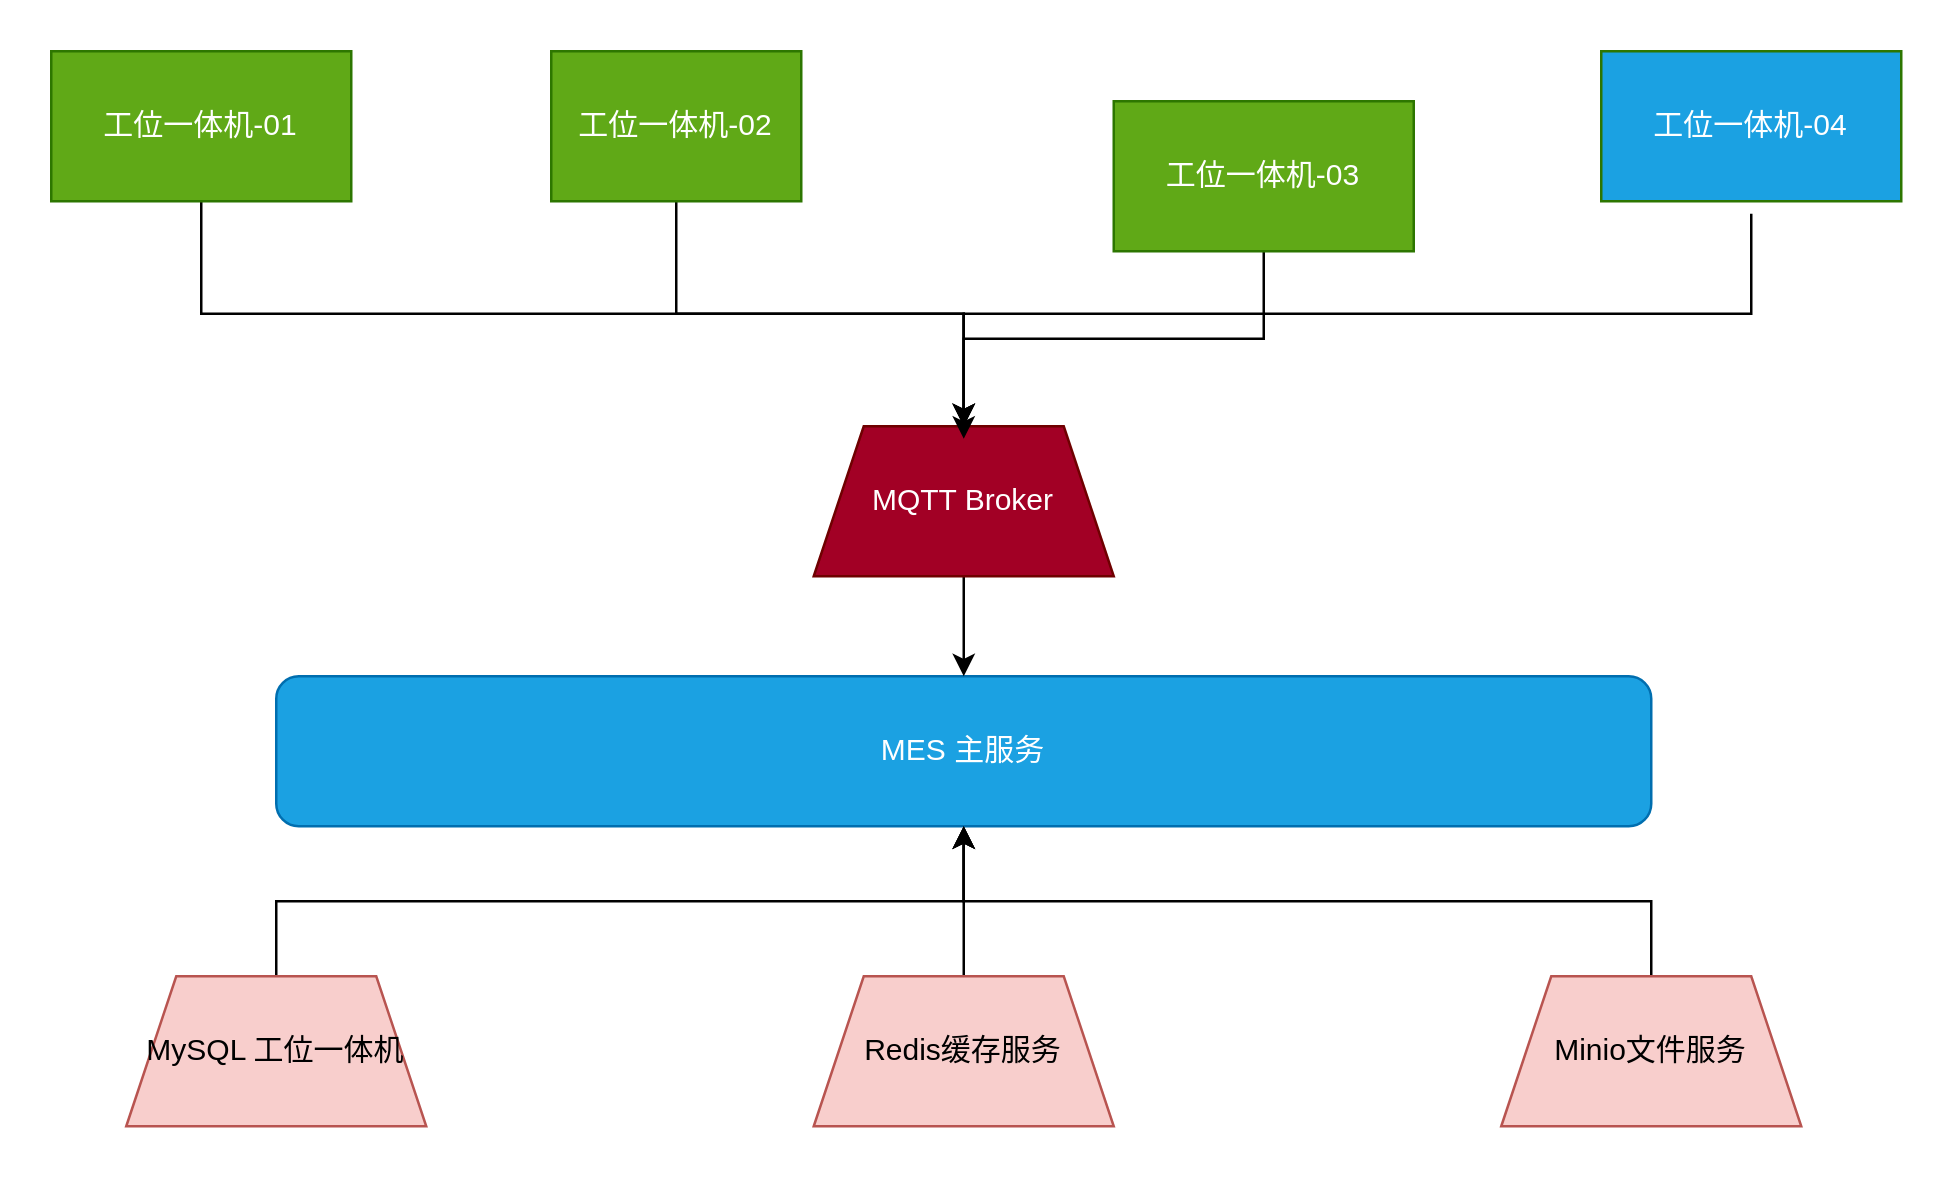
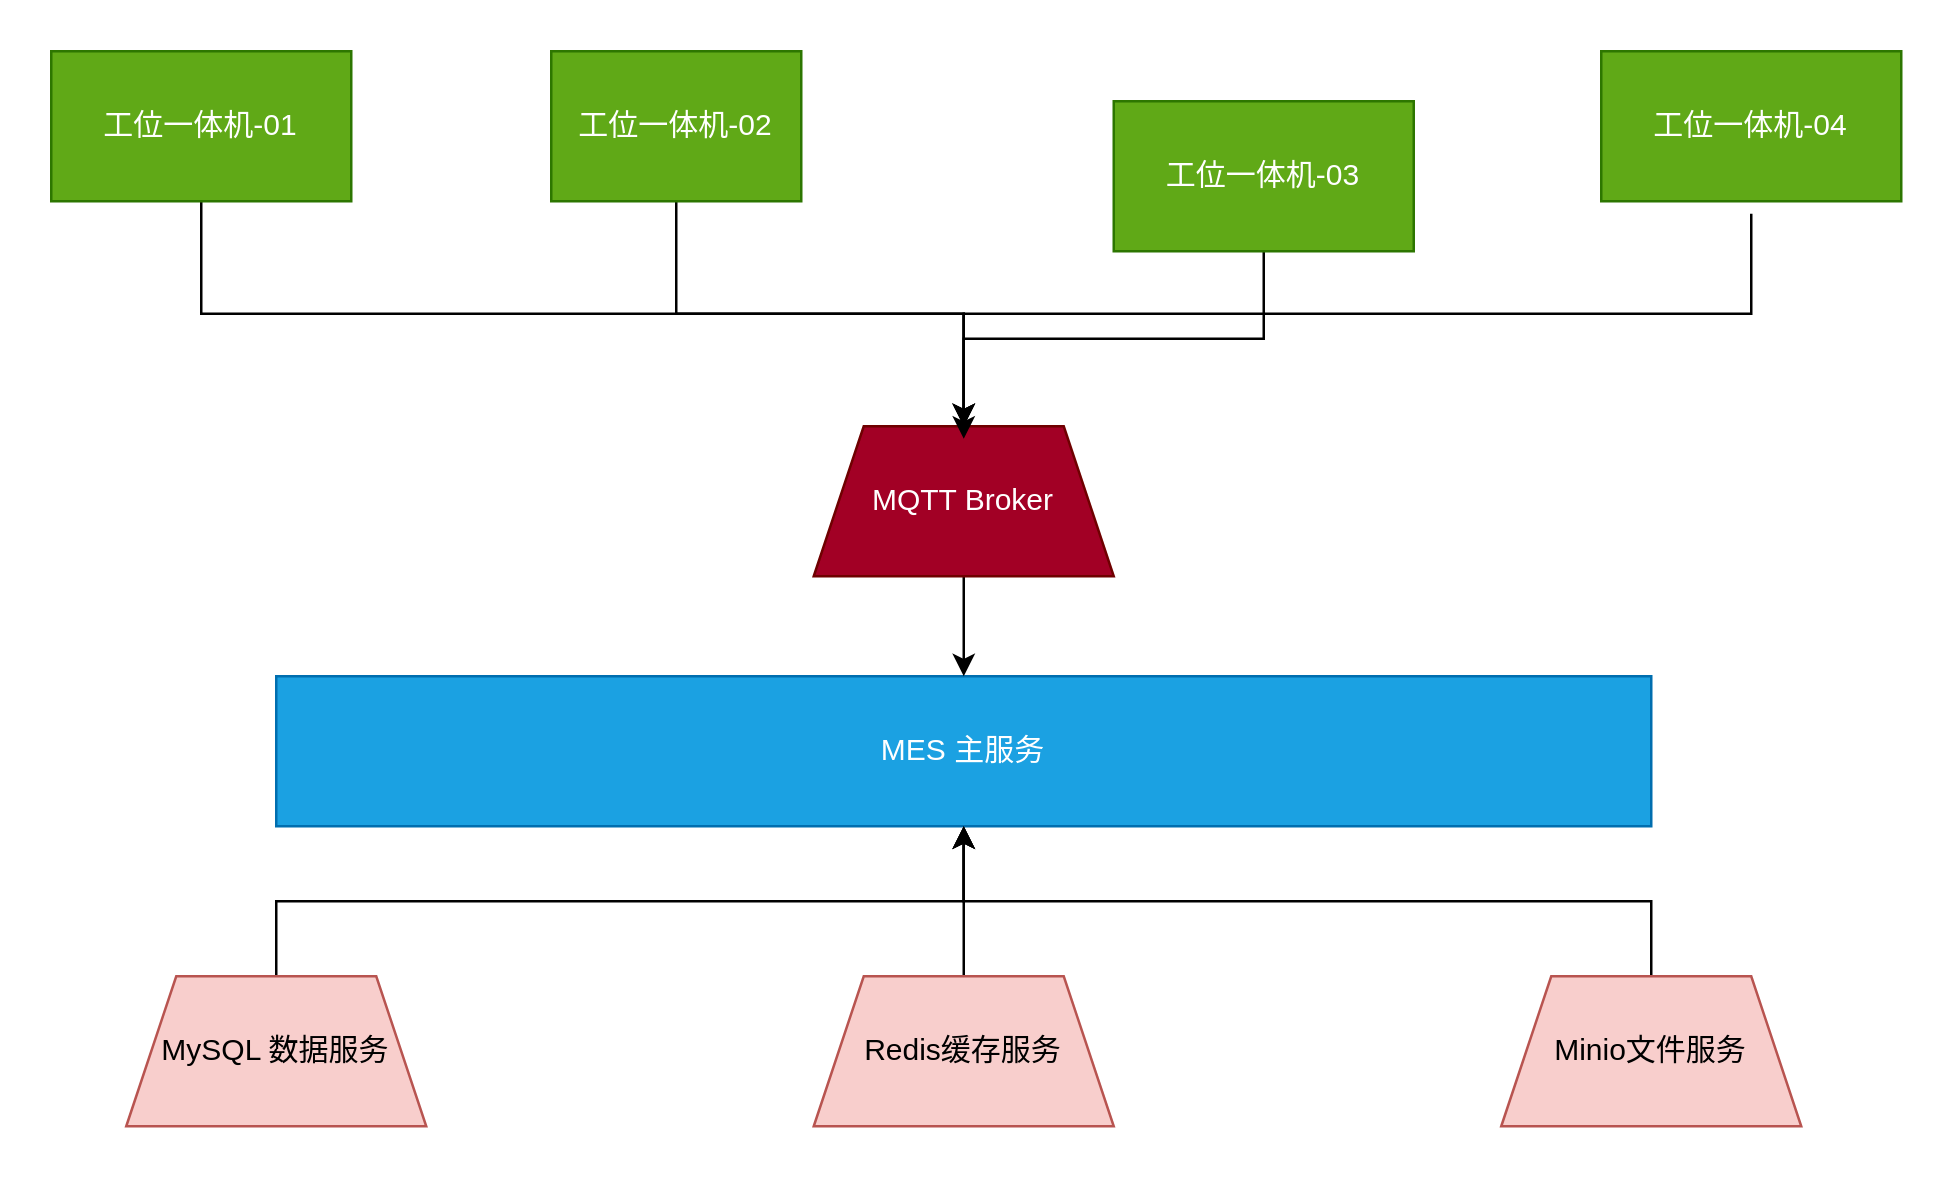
- <mxCell id="18" value="工位一体机-04" style="rounded=0;whiteSpace=wrap;html=1;fillColor=#1ba1e2;fontColor=#ffffff;strokeColor=#2D7600;" parent="1" vertex="1"><mxGeometry x="640" y="20" width="120" height="60" as="geometry" /></mxCell>
+ <mxCell id="18" value="工位一体机-04" style="rounded=0;whiteSpace=wrap;html=1;fillColor=#60a917;fontColor=#ffffff;strokeColor=#2D7600;" parent="1" vertex="1"><mxGeometry x="640" y="20" width="120" height="60" as="geometry" /></mxCell>
- <mxCell id="2" value="MES 主服务" style="rounded=1;whiteSpace=wrap;html=1;fillColor=#1ba1e2;fontColor=#ffffff;strokeColor=#006EAF;" parent="1" vertex="1"><mxGeometry x="110" y="270" width="550" height="60" as="geometry" /></mxCell>
+ <mxCell id="2" value="MES 主服务" style="whiteSpace=wrap;html=1;fillColor=#1ba1e2;fontColor=#ffffff;strokeColor=#006EAF;rounded=0;" parent="1" vertex="1"><mxGeometry x="110" y="270" width="550" height="60" as="geometry" /></mxCell>
- <mxCell id="4" value="MySQL 工位一体机" style="shape=trapezoid;perimeter=trapezoidPerimeter;whiteSpace=wrap;html=1;fixedSize=1;fillColor=#f8cecc;strokeColor=#b85450;" parent="1" vertex="1"><mxGeometry x="50" y="390" width="120" height="60" as="geometry" /></mxCell>
+ <mxCell id="4" value="MySQL 数据服务" style="shape=trapezoid;perimeter=trapezoidPerimeter;whiteSpace=wrap;html=1;fixedSize=1;fillColor=#f8cecc;strokeColor=#b85450;" parent="1" vertex="1"><mxGeometry x="50" y="390" width="120" height="60" as="geometry" /></mxCell>
